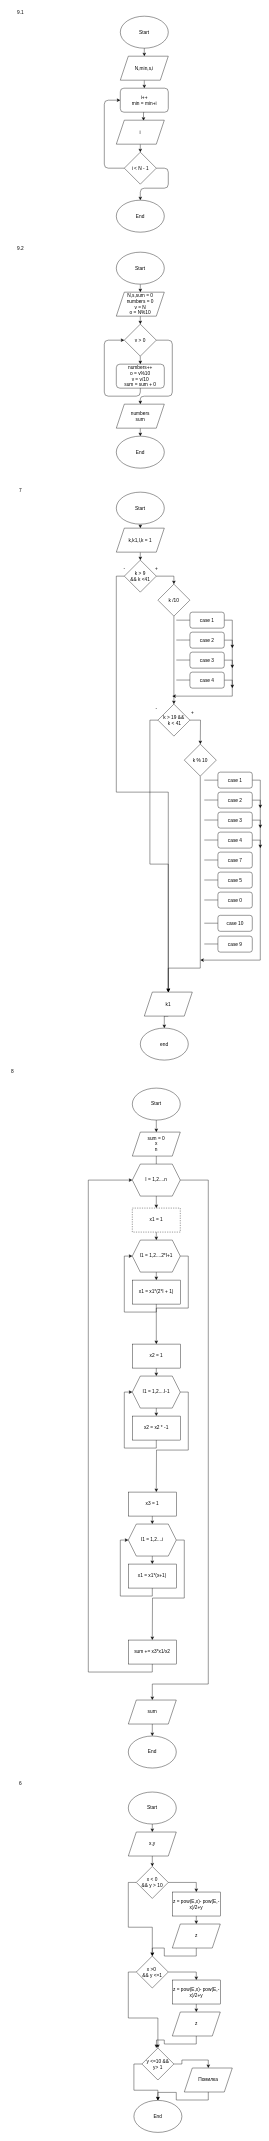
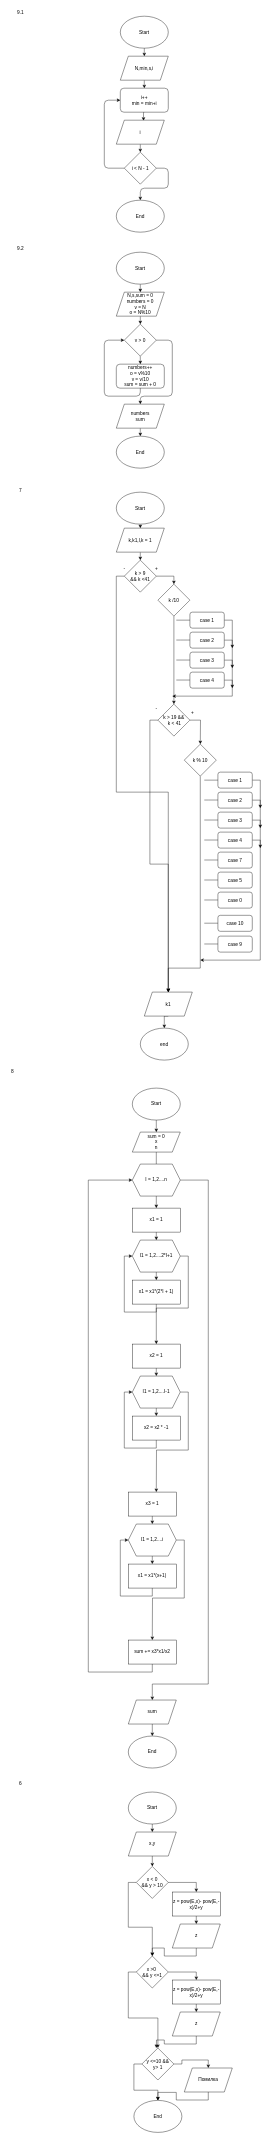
- <mxCell id="88" value="sum = 0&lt;br&gt;x&lt;br&gt;n" style="shape=parallelogram;perimeter=parallelogramPerimeter;whiteSpace=wrap;html=1;fixedSize=1;" vertex="1" parent="1"><mxGeometry x="330" y="2830" width="120" height="60" as="geometry" /></mxCell>
+ <mxCell id="88" value="sum = 0&lt;br&gt;x&lt;br&gt;n" style="shape=parallelogram;perimeter=parallelogramPerimeter;whiteSpace=wrap;html=1;fixedSize=1;" vertex="1" parent="1"><mxGeometry x="330" y="2830" width="120" height="50" as="geometry" /></mxCell>
- <mxCell id="90" value="x1 = 1" style="rounded=0;whiteSpace=wrap;html=1;dashed=1;" vertex="1" parent="1"><mxGeometry x="330" y="3020" width="120" height="60" as="geometry" /></mxCell>
+ <mxCell id="90" value="x1 = 1" style="rounded=0;whiteSpace=wrap;html=1;" vertex="1" parent="1"><mxGeometry x="330" y="3020" width="120" height="60" as="geometry" /></mxCell>
